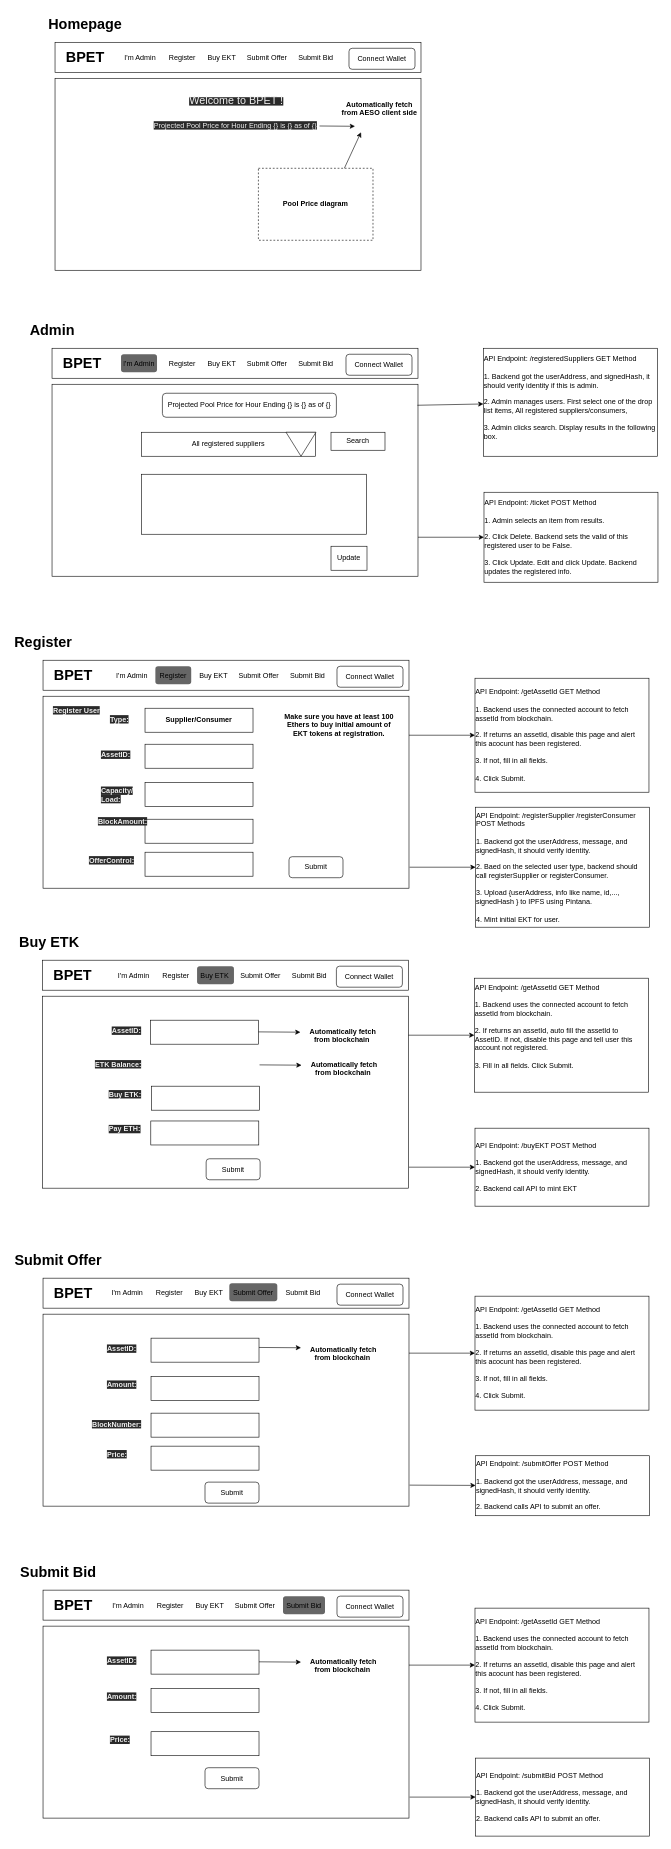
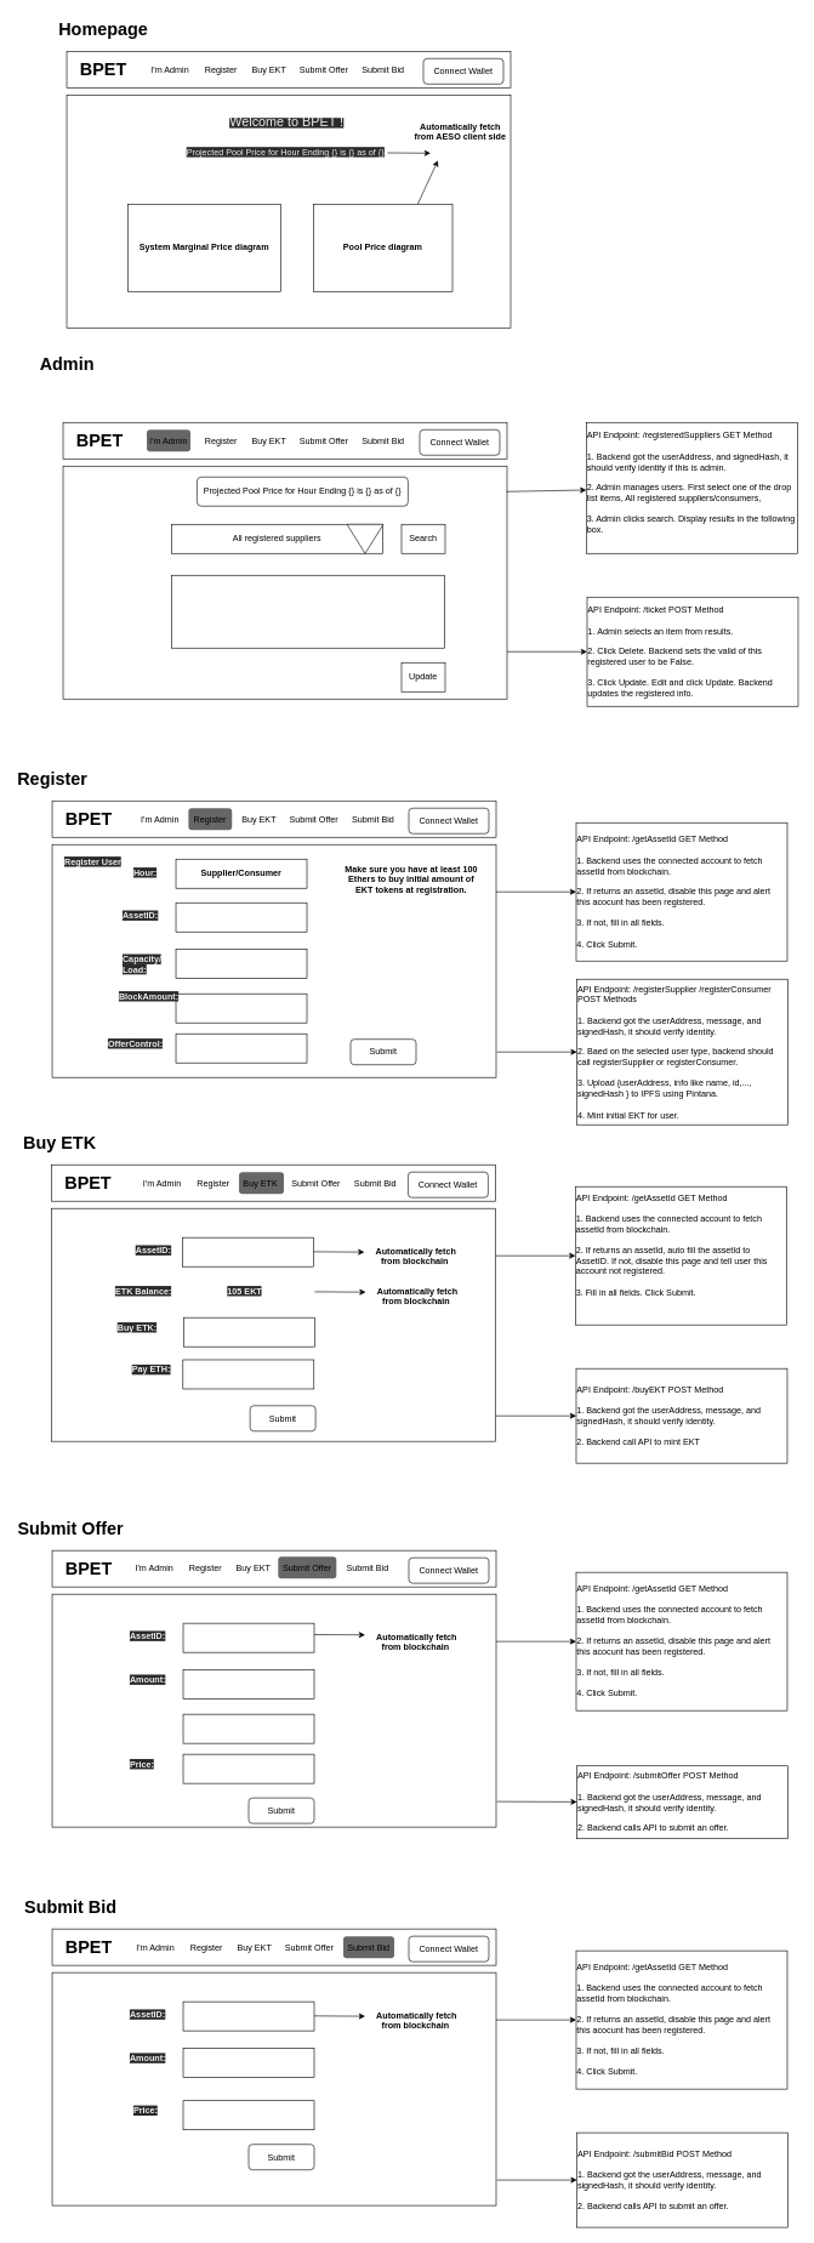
+ <mxCell id="7" value="&lt;b&gt;System Marginal Price diagram&lt;/b&gt;" style="rounded=0;whiteSpace=wrap;html=1;" parent="1" vertex="1"><mxGeometry x="175" y="280" width="210" height="120" as="geometry" /></mxCell>
- <mxCell id="13" value="&lt;b&gt;Pool Price diagram&lt;/b&gt;" style="rounded=0;whiteSpace=wrap;html=1;dashed=1;" parent="1" vertex="1"><mxGeometry x="430" y="280" width="191" height="120" as="geometry" /></mxCell>
+ <mxCell id="13" value="&lt;b&gt;Pool Price diagram&lt;/b&gt;" style="rounded=0;whiteSpace=wrap;html=1;" parent="1" vertex="1"><mxGeometry x="430" y="280" width="191" height="120" as="geometry" /></mxCell>
- <mxCell id="19" value="Admin" style="text;strokeColor=none;fillColor=none;html=1;fontSize=24;fontStyle=1;verticalAlign=middle;align=center;" parent="1" vertex="1"><mxGeometry x="36" y="530" width="100" height="40" as="geometry" /></mxCell>
+ <mxCell id="19" value="Admin" style="text;strokeColor=none;fillColor=none;html=1;fontSize=24;fontStyle=1;verticalAlign=middle;align=center;" parent="1" vertex="1"><mxGeometry x="41" y="480" width="100" height="40" as="geometry" /></mxCell>
- <mxCell id="101" value="Search" style="rounded=0;whiteSpace=wrap;html=1;" parent="1" vertex="1"><mxGeometry x="551" y="720" width="90" height="30" as="geometry" /></mxCell>
+ <mxCell id="101" value="Search" style="rounded=0;whiteSpace=wrap;html=1;" parent="1" vertex="1"><mxGeometry x="551" y="720" width="60" height="40" as="geometry" /></mxCell>
- <mxCell id="38" value="&lt;b style=&quot;color: rgb(240 , 240 , 240) ; font-family: &amp;#34;helvetica&amp;#34; ; font-size: 12px ; font-style: normal ; letter-spacing: normal ; text-align: center ; text-indent: 0px ; text-transform: none ; word-spacing: 0px ; background-color: rgb(42 , 42 , 42)&quot;&gt;Type:&lt;/b&gt;" style="text;whiteSpace=wrap;html=1;" parent="1" vertex="1"><mxGeometry x="181" y="1185" width="70" height="30" as="geometry" /></mxCell>
+ <mxCell id="38" value="&lt;b style=&quot;color: rgb(240 , 240 , 240) ; font-family: &amp;#34;helvetica&amp;#34; ; font-size: 12px ; font-style: normal ; letter-spacing: normal ; text-align: center ; text-indent: 0px ; text-transform: none ; word-spacing: 0px ; background-color: rgb(42 , 42 , 42)&quot;&gt;Hour:&lt;/b&gt;" style="text;whiteSpace=wrap;html=1;" parent="1" vertex="1"><mxGeometry x="181" y="1185" width="70" height="30" as="geometry" /></mxCell>
+ <mxCell id="134" value="&lt;b style=&quot;color: rgb(240 , 240 , 240) ; font-family: &amp;#34;helvetica&amp;#34; ; font-size: 12px ; font-style: normal ; letter-spacing: normal ; text-align: center ; text-indent: 0px ; text-transform: none ; word-spacing: 0px ; background-color: rgb(42 , 42 , 42)&quot;&gt;105 EKT&lt;br&gt;&lt;/b&gt;" style="text;whiteSpace=wrap;html=1;" parent="1" vertex="1"><mxGeometry x="309.5" y="1760" width="71.5" height="30" as="geometry" /></mxCell>
- <mxCell id="97" value="&lt;b style=&quot;color: rgb(240 , 240 , 240) ; font-family: &amp;#34;helvetica&amp;#34; ; font-size: 12px ; font-style: normal ; letter-spacing: normal ; text-align: center ; text-indent: 0px ; text-transform: none ; word-spacing: 0px ; background-color: rgb(42 , 42 , 42)&quot;&gt;Buy ETK:&lt;br&gt;&lt;/b&gt;" style="text;whiteSpace=wrap;html=1;" parent="1" vertex="1"><mxGeometry x="178.62" y="1810" width="71.38" height="30" as="geometry" /></mxCell>
+ <mxCell id="97" value="&lt;b style=&quot;color: rgb(240 , 240 , 240) ; font-family: &amp;#34;helvetica&amp;#34; ; font-size: 12px ; font-style: normal ; letter-spacing: normal ; text-align: center ; text-indent: 0px ; text-transform: none ; word-spacing: 0px ; background-color: rgb(42 , 42 , 42)&quot;&gt;Buy ETK:&lt;br&gt;&lt;/b&gt;" style="text;whiteSpace=wrap;html=1;" parent="1" vertex="1"><mxGeometry x="158.62" y="1810" width="71.38" height="30" as="geometry" /></mxCell>
- <mxCell id="61" value="&lt;b style=&quot;color: rgb(240 , 240 , 240) ; font-family: &amp;#34;helvetica&amp;#34; ; font-size: 12px ; font-style: normal ; letter-spacing: normal ; text-align: center ; text-indent: 0px ; text-transform: none ; word-spacing: 0px ; background-color: rgb(42 , 42 , 42)&quot;&gt;BlockNumber:&lt;br&gt;&lt;/b&gt;" style="text;whiteSpace=wrap;html=1;" parent="1" vertex="1"><mxGeometry x="151" y="2360" width="70" height="30" as="geometry" /></mxCell>
